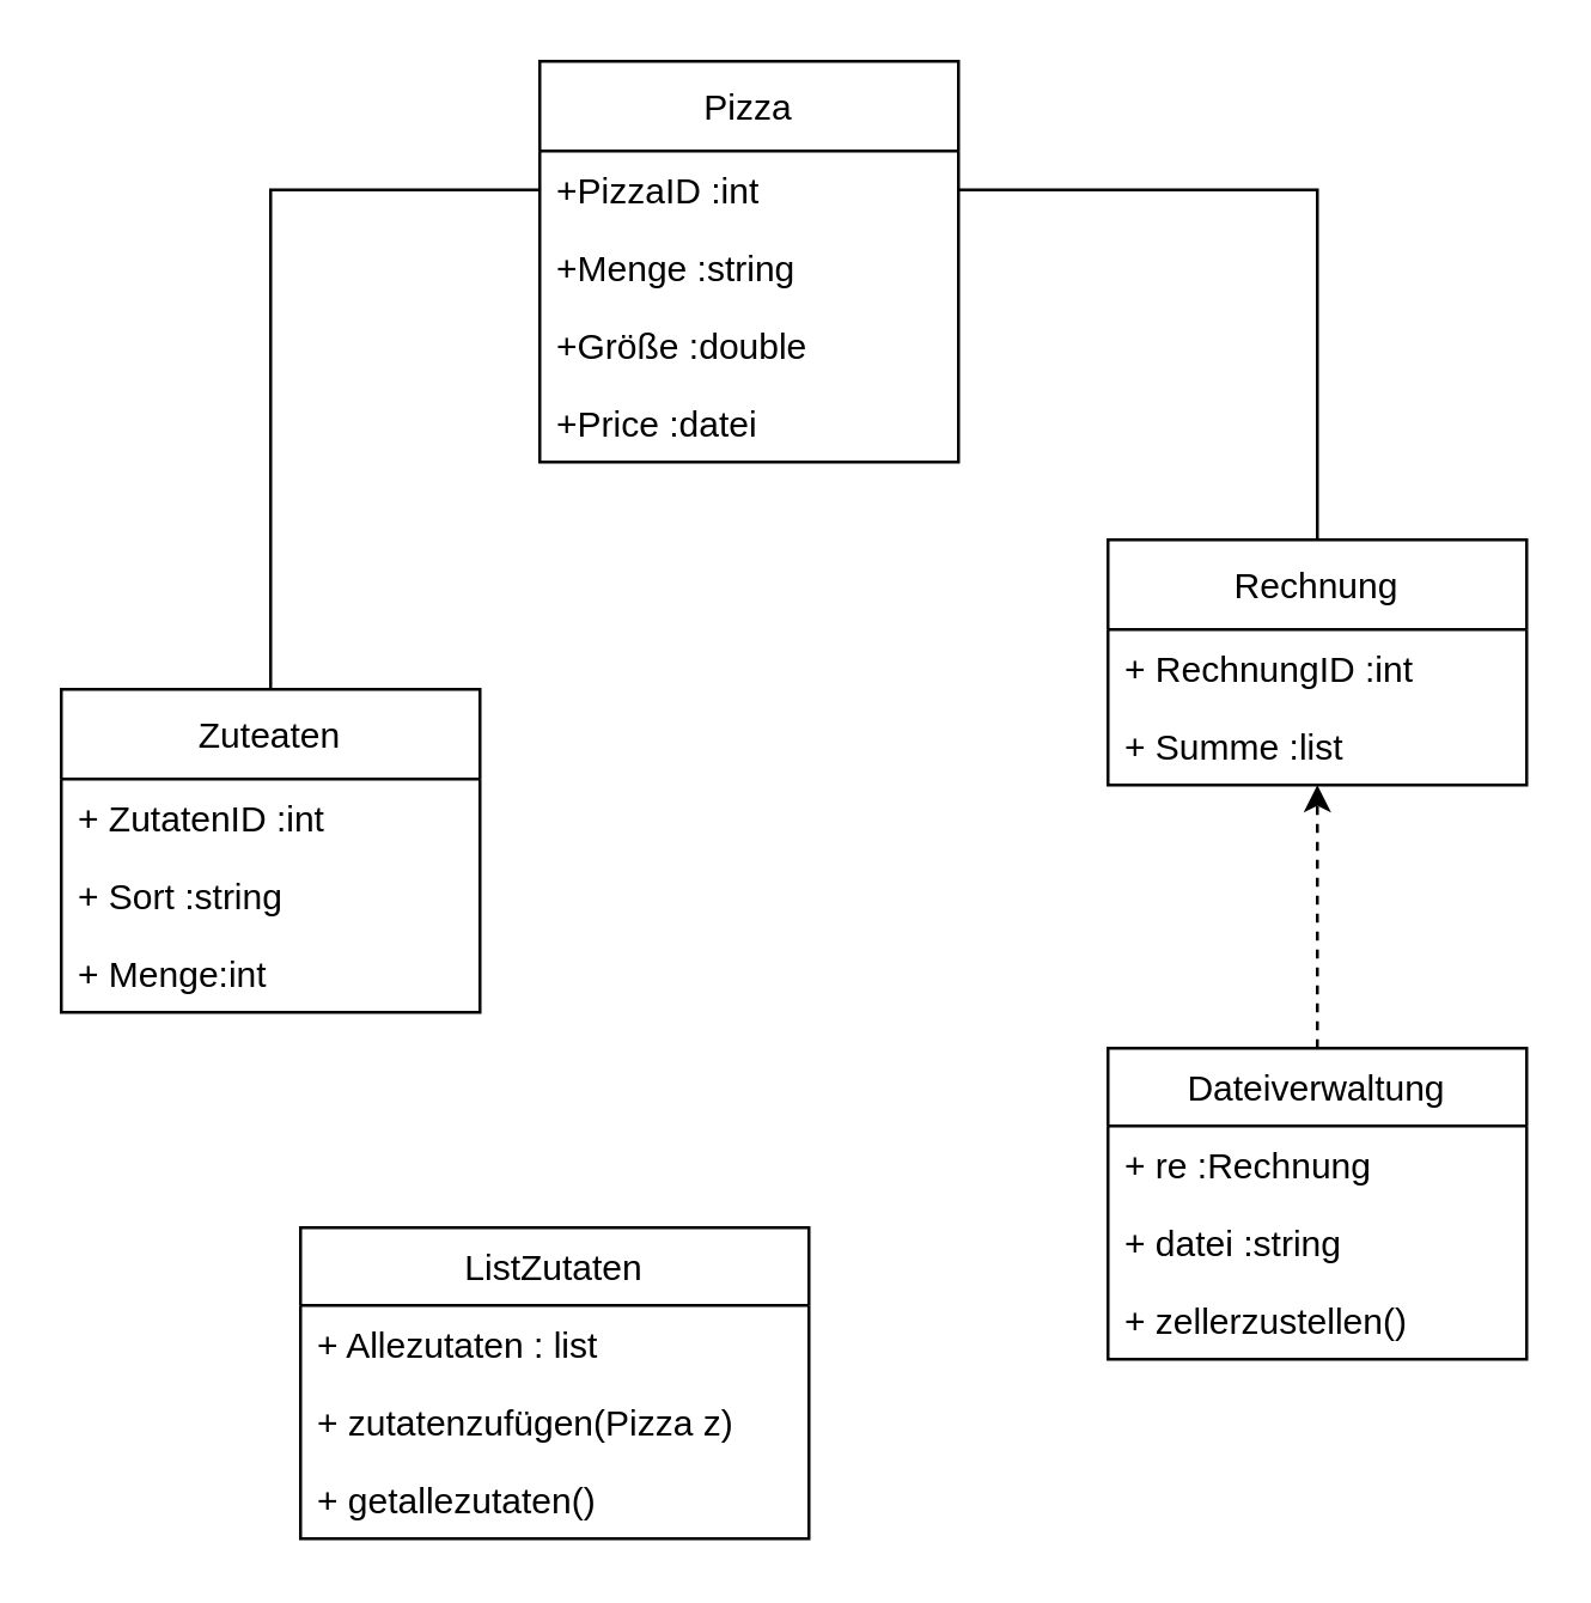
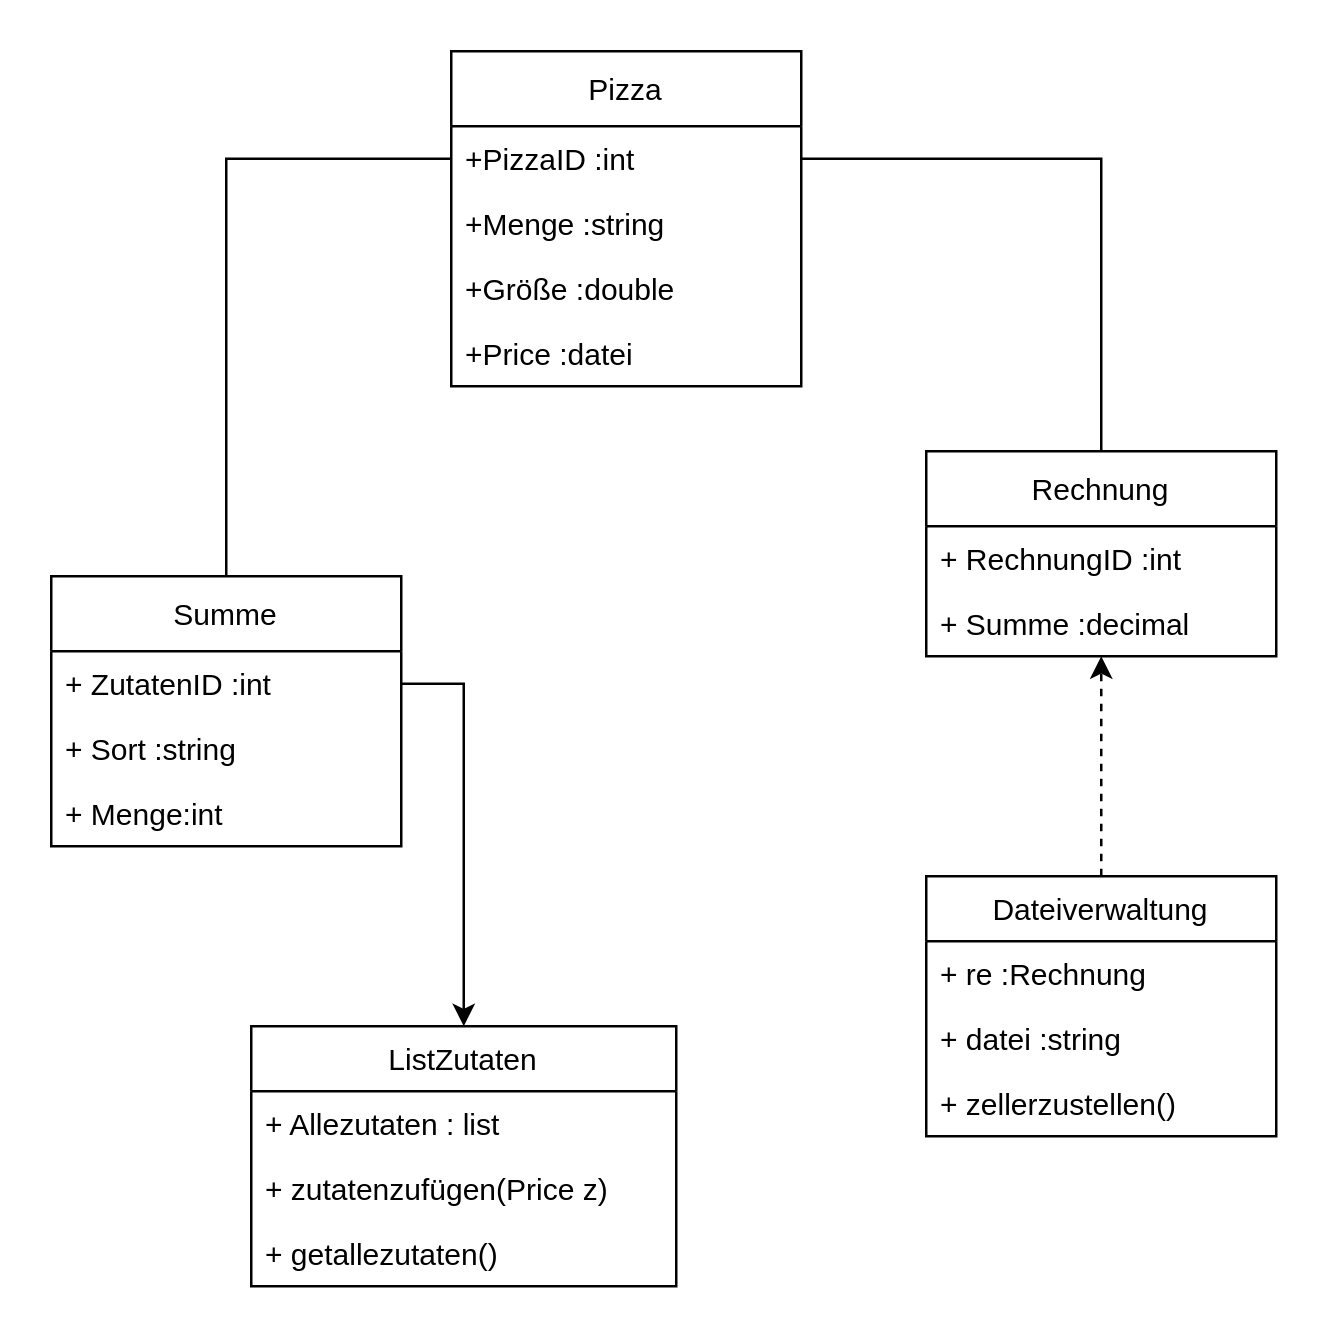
- <mxCell id="11" value="Zuteaten" style="swimlane;fontStyle=0;childLayout=stackLayout;horizontal=1;startSize=30;fillColor=none;horizontalStack=0;resizeParent=1;resizeParentMax=0;resizeLast=0;collapsible=1;marginBottom=0;" vertex="1" parent="1"><mxGeometry x="20" y="230" width="140" height="108" as="geometry" /></mxCell>
+ <mxCell id="11" value="Summe" style="swimlane;fontStyle=0;childLayout=stackLayout;horizontal=1;startSize=30;fillColor=none;horizontalStack=0;resizeParent=1;resizeParentMax=0;resizeLast=0;collapsible=1;marginBottom=0;" vertex="1" parent="1"><mxGeometry x="20" y="230" width="140" height="108" as="geometry" /></mxCell>
- <mxCell id="10" value="+ Summe :list" style="text;strokeColor=none;fillColor=none;align=left;verticalAlign=top;spacingLeft=4;spacingRight=4;overflow=hidden;rotatable=0;points=[[0,0.5],[1,0.5]];portConstraint=eastwest;" vertex="1" parent="8"><mxGeometry y="56" width="140" height="26" as="geometry" /></mxCell>
+ <mxCell id="10" value="+ Summe :decimal" style="text;strokeColor=none;fillColor=none;align=left;verticalAlign=top;spacingLeft=4;spacingRight=4;overflow=hidden;rotatable=0;points=[[0,0.5],[1,0.5]];portConstraint=eastwest;" vertex="1" parent="8"><mxGeometry y="56" width="140" height="26" as="geometry" /></mxCell>
+ <mxCell id="25" style="edgeStyle=orthogonalEdgeStyle;rounded=0;orthogonalLoop=1;jettySize=auto;html=1;" edge="1" parent="1" source="12" target="15"><mxGeometry relative="1" as="geometry" /></mxCell>
- <mxCell id="17" value="+ zutatenzufügen(Pizza z)" style="text;strokeColor=none;fillColor=none;align=left;verticalAlign=top;spacingLeft=4;spacingRight=4;overflow=hidden;rotatable=0;points=[[0,0.5],[1,0.5]];portConstraint=eastwest;" vertex="1" parent="15"><mxGeometry y="52" width="170" height="26" as="geometry" /></mxCell>
+ <mxCell id="17" value="+ zutatenzufügen(Price z)" style="text;strokeColor=none;fillColor=none;align=left;verticalAlign=top;spacingLeft=4;spacingRight=4;overflow=hidden;rotatable=0;points=[[0,0.5],[1,0.5]];portConstraint=eastwest;" vertex="1" parent="15"><mxGeometry y="52" width="170" height="26" as="geometry" /></mxCell>
